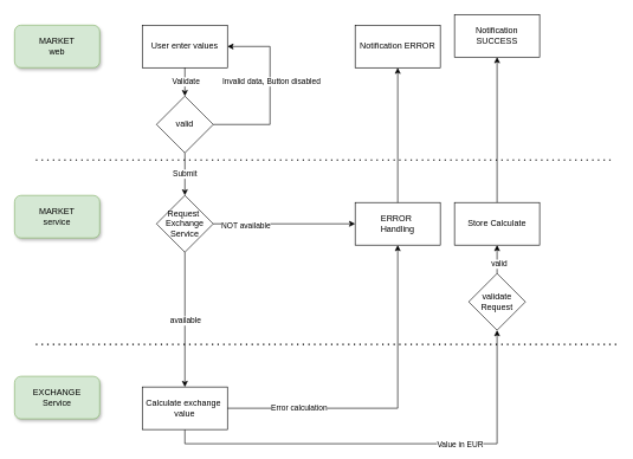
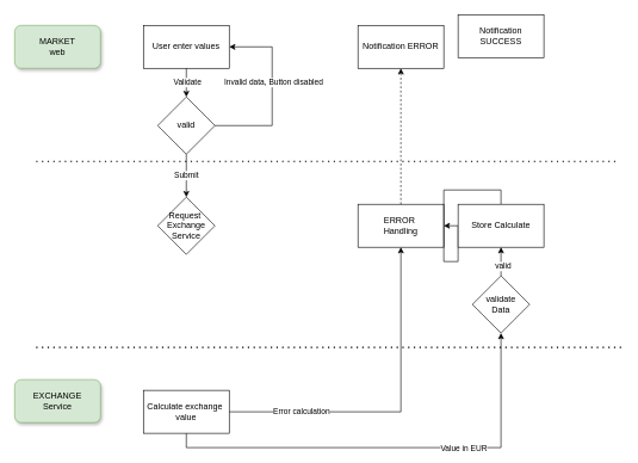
- <mxCell id="22" style="edgeStyle=orthogonalEdgeStyle;rounded=0;orthogonalLoop=1;jettySize=auto;html=1;exitX=0.5;exitY=0;exitDx=0;exitDy=0;entryX=0.5;entryY=1;entryDx=0;entryDy=0;" parent="1" source="23" target="26" edge="1"><mxGeometry relative="1" as="geometry" /></mxCell>
+ <mxCell id="22" style="edgeStyle=orthogonalEdgeStyle;rounded=0;orthogonalLoop=1;jettySize=auto;html=1;exitX=0.5;exitY=0;exitDx=0;exitDy=0;" parent="1" source="23" target="15" edge="1"><mxGeometry relative="1" as="geometry" /></mxCell>
- <mxCell id="17" value="" style="endArrow=classic;html=1;rounded=0;entryX=0.5;entryY=1;entryDx=0;entryDy=0;exitX=0.5;exitY=0;exitDx=0;exitDy=0;" parent="1" source="15" target="16" edge="1"><mxGeometry width="50" height="50" relative="1" as="geometry"><mxPoint x="290" y="345" as="sourcePoint" /><mxPoint x="340" y="295" as="targetPoint" /></mxGeometry></mxCell>
+ <mxCell id="17" value="" style="endArrow=classic;html=1;rounded=0;entryX=0.5;entryY=1;entryDx=0;entryDy=0;exitX=0.5;exitY=0;exitDx=0;exitDy=0;dashed=1;" parent="1" source="15" target="16" edge="1"><mxGeometry width="50" height="50" relative="1" as="geometry"><mxPoint x="290" y="345" as="sourcePoint" /><mxPoint x="340" y="295" as="targetPoint" /></mxGeometry></mxCell>
- <mxCell id="4" value="MARKET&lt;br&gt;service" style="rounded=1;whiteSpace=wrap;html=1;shadow=1;sketch=0;fillColor=#d5e8d4;strokeColor=#82b366;" parent="1" vertex="1"><mxGeometry x="20" y="275" width="120" height="60" as="geometry" /></mxCell>
- <mxCell id="30" value="" style="endArrow=classic;html=1;rounded=0;exitX=1;exitY=0.5;exitDx=0;exitDy=0;entryX=0;entryY=0.5;entryDx=0;entryDy=0;" edge="1" parent="1" source="12" target="15"><mxGeometry width="50" height="50" relative="1" as="geometry"><mxPoint x="370" y="355" as="sourcePoint" /><mxPoint x="420" y="305" as="targetPoint" /></mxGeometry></mxCell>
- <mxCell id="31" value="NOT available" style="edgeLabel;html=1;align=center;verticalAlign=middle;resizable=0;points=[];" vertex="1" connectable="0" parent="30"><mxGeometry x="-0.55" y="-1" relative="1" as="geometry"><mxPoint as="offset" /></mxGeometry></mxCell>
- <mxCell id="18" value="validate&lt;br&gt;Request" style="rhombus;whiteSpace=wrap;html=1;rounded=0;shadow=0;sketch=0;" parent="1" vertex="1"><mxGeometry x="660" y="385" width="80" height="80" as="geometry" /></mxCell>
+ <mxCell id="18" value="validate&lt;br&gt;Data" style="rhombus;whiteSpace=wrap;html=1;rounded=0;shadow=0;sketch=0;" parent="1" vertex="1"><mxGeometry x="660" y="385" width="80" height="80" as="geometry" /></mxCell>
- <mxCell id="13" value="" style="endArrow=classic;html=1;rounded=0;exitX=0.5;exitY=1;exitDx=0;exitDy=0;entryX=0.5;entryY=0;entryDx=0;entryDy=0;" parent="1" source="12" edge="1" target="27"><mxGeometry width="50" height="50" relative="1" as="geometry"><mxPoint x="330" y="335" as="sourcePoint" /><mxPoint x="260" y="535" as="targetPoint" /></mxGeometry></mxCell>
- <mxCell id="14" value="available" style="edgeLabel;html=1;align=center;verticalAlign=middle;resizable=0;points=[];" parent="13" vertex="1" connectable="0"><mxGeometry x="0.086" y="1" relative="1" as="geometry"><mxPoint x="-1" y="-7" as="offset" /></mxGeometry></mxCell>
